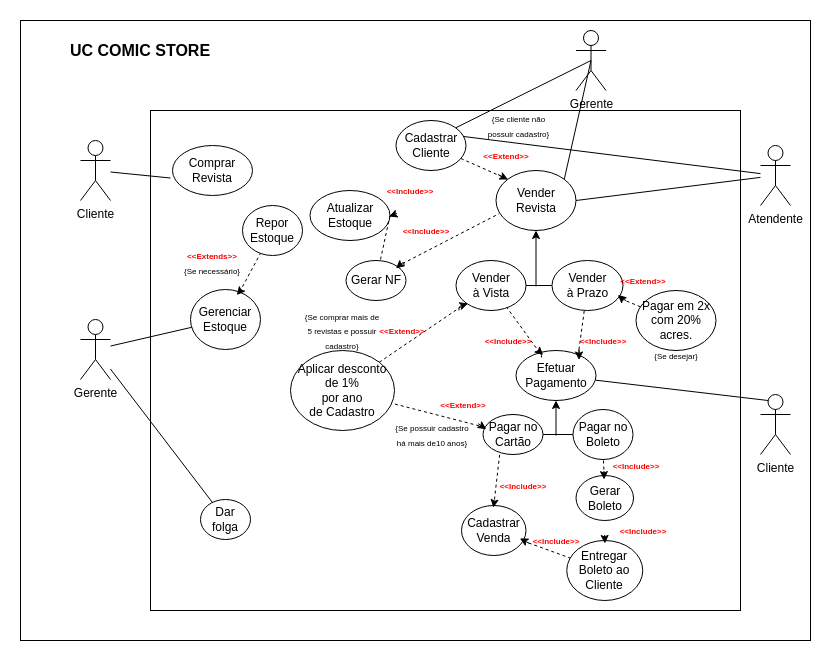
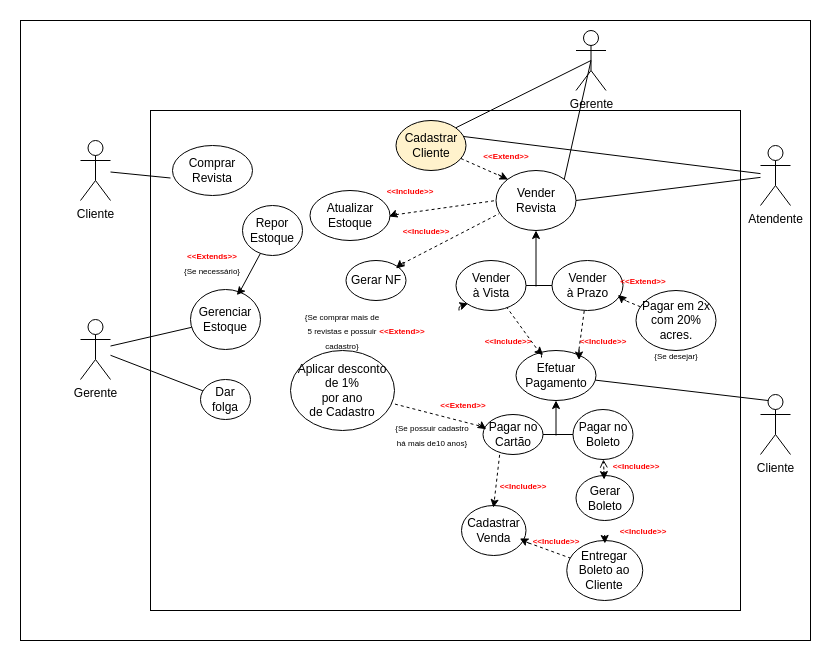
- <mxCell id="73" value="&lt;b&gt;UC COMIC STORE&lt;/b&gt;" style="text;html=1;strokeColor=none;fillColor=none;align=center;verticalAlign=middle;whiteSpace=wrap;rounded=0;fontSize=16;" vertex="1" parent="1"><mxGeometry x="40" y="40" width="200" height="20" as="geometry" /></mxCell>
- <mxCell id="20" value="&lt;font style=&quot;font-size: 8px&quot;&gt;{Se cliente não&lt;br&gt;possuir cadastro}&lt;/font&gt;" style="text;html=1;strokeColor=none;fillColor=none;align=center;verticalAlign=middle;whiteSpace=wrap;rounded=0;" vertex="1" parent="1"><mxGeometry x="471.25" y="110" width="95" height="30" as="geometry" /></mxCell>
- <mxCell id="18" value="Cadastrar&lt;br&gt;Cliente" style="ellipse;whiteSpace=wrap;html=1;" vertex="1" parent="1"><mxGeometry x="395.5" y="120" width="70" height="50" as="geometry" /></mxCell>
+ <mxCell id="18" value="Cadastrar&lt;br&gt;Cliente" style="ellipse;whiteSpace=wrap;html=1;fillColor=#fff2cc;" vertex="1" parent="1"><mxGeometry x="395.5" y="120" width="70" height="50" as="geometry" /></mxCell>
- <mxCell id="25" value="" style="endArrow=none;dashed=1;html=1;exitX=1;exitY=0.5;exitDx=0;exitDy=0;" edge="1" parent="1" source="23" target="24"><mxGeometry width="50" height="50" relative="1" as="geometry"><mxPoint x="415.5" y="240" as="sourcePoint" /><mxPoint x="465.5" y="190" as="targetPoint" /></mxGeometry></mxCell>
+ <mxCell id="25" value="" style="endArrow=none;dashed=1;html=1;entryX=0;entryY=0.5;entryDx=0;entryDy=0;exitX=1;exitY=0.5;exitDx=0;exitDy=0;" edge="1" parent="1" source="23" target="5"><mxGeometry width="50" height="50" relative="1" as="geometry"><mxPoint x="415.5" y="240" as="sourcePoint" /><mxPoint x="465.5" y="190" as="targetPoint" /></mxGeometry></mxCell>
- <mxCell id="66" value="" style="endArrow=none;dashed=1;html=1;" edge="1" parent="1" source="13" target="14"><mxGeometry width="50" height="50" relative="1" as="geometry"><mxPoint x="135" y="325" as="sourcePoint" /><mxPoint x="185" y="275" as="targetPoint" /></mxGeometry></mxCell>
+ <mxCell id="66" value="" style="endArrow=none;dashed=0;html=1;" edge="1" parent="1" source="13" target="14"><mxGeometry width="50" height="50" relative="1" as="geometry"><mxPoint x="135" y="325" as="sourcePoint" /><mxPoint x="185" y="275" as="targetPoint" /></mxGeometry></mxCell>
- <mxCell id="35" value="" style="endArrow=none;dashed=1;html=1;entryX=0;entryY=1;entryDx=0;entryDy=0;exitX=1;exitY=0;exitDx=0;exitDy=0;" edge="1" parent="1" source="33" target="6"><mxGeometry width="50" height="50" relative="1" as="geometry"><mxPoint x="415.5" y="360" as="sourcePoint" /><mxPoint x="465.5" y="310" as="targetPoint" /></mxGeometry></mxCell>
- <mxCell id="52" value="" style="endArrow=none;dashed=1;html=1;" edge="1" parent="1" source="50" target="40"><mxGeometry width="50" height="50" relative="1" as="geometry"><mxPoint x="435.5" y="500" as="sourcePoint" /><mxPoint x="485.5" y="450" as="targetPoint" /></mxGeometry></mxCell>
+ <mxCell id="52" value="" style="endArrow=open;dashed=1;html=1;" edge="1" parent="1" source="50" target="40"><mxGeometry width="50" height="50" relative="1" as="geometry"><mxPoint x="435.5" y="500" as="sourcePoint" /><mxPoint x="485.5" y="450" as="targetPoint" /></mxGeometry></mxCell>
- <mxCell id="11" value="Dar folga" style="ellipse;whiteSpace=wrap;html=1;" vertex="1" parent="1"><mxGeometry x="200" y="499" width="50" height="40" as="geometry" /></mxCell>
+ <mxCell id="11" value="Dar folga" style="ellipse;whiteSpace=wrap;html=1;" vertex="1" parent="1"><mxGeometry x="200" y="379" width="50" height="40" as="geometry" /></mxCell>
